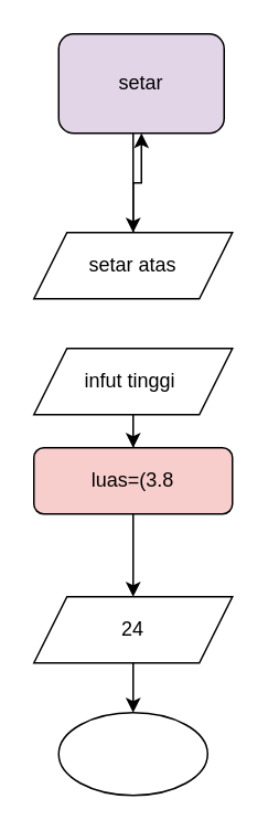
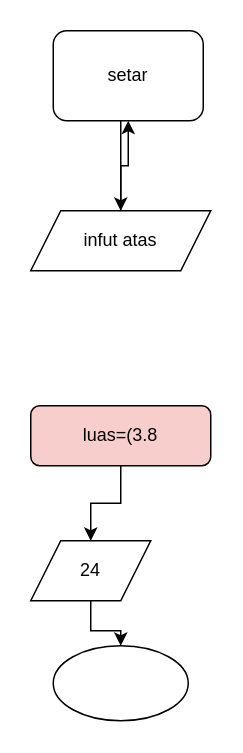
- <mxCell id="9" value="setar" style="rounded=1;whiteSpace=wrap;html=1;fillColor=#e1d5e7;" vertex="1" parent="1"><mxGeometry x="35" y="20" width="100" height="60" as="geometry" /></mxCell>
+ <mxCell id="9" value="setar" style="rounded=1;whiteSpace=wrap;html=1;" vertex="1" parent="1"><mxGeometry x="35" y="20" width="100" height="60" as="geometry" /></mxCell>
- <mxCell id="4" value="setar atas" style="shape=parallelogram;perimeter=parallelogramPerimeter;whiteSpace=wrap;html=1;fixedSize=1;" vertex="1" parent="1"><mxGeometry x="20" y="140" width="120" height="40" as="geometry" /></mxCell>
+ <mxCell id="4" value="infut atas" style="shape=parallelogram;perimeter=parallelogramPerimeter;whiteSpace=wrap;html=1;fixedSize=1;" vertex="1" parent="1"><mxGeometry x="20" y="140" width="120" height="40" as="geometry" /></mxCell>
- <mxCell id="6" value="infut tinggi&amp;nbsp;" style="shape=parallelogram;perimeter=parallelogramPerimeter;whiteSpace=wrap;html=1;fixedSize=1;" vertex="1" parent="1"><mxGeometry x="20" y="210" width="120" height="40" as="geometry" /></mxCell>
- <mxCell id="5" style="edgeStyle=orthogonalEdgeStyle;rounded=0;orthogonalLoop=1;jettySize=auto;html=1;" edge="1" parent="1" source="6" target="8"><mxGeometry relative="1" as="geometry"><mxPoint x="80" y="300" as="targetPoint" /></mxGeometry></mxCell>
- <mxCell id="11" value="24" style="shape=parallelogram;perimeter=parallelogramPerimeter;whiteSpace=wrap;html=1;fixedSize=1;" vertex="1" parent="1"><mxGeometry x="20" y="360" width="120" height="40" as="geometry" /></mxCell>
+ <mxCell id="11" value="24" style="shape=parallelogram;perimeter=parallelogramPerimeter;whiteSpace=wrap;html=1;fixedSize=1;" vertex="1" parent="1"><mxGeometry x="20" y="360" width="80" height="40" as="geometry" /></mxCell>
